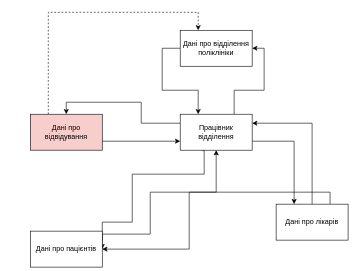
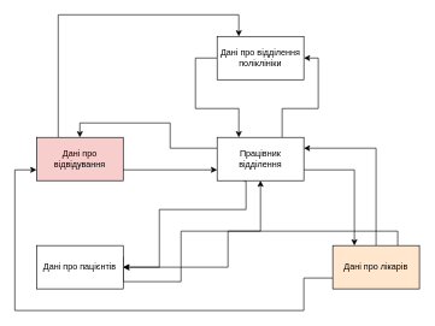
- <mxCell id="10" style="edgeStyle=orthogonalEdgeStyle;rounded=0;orthogonalLoop=1;jettySize=auto;html=1;exitX=0.25;exitY=0;exitDx=0;exitDy=0;entryX=0.25;entryY=0;entryDx=0;entryDy=0;dashed=1;" edge="1" parent="1" source="11" target="8"><mxGeometry relative="1" as="geometry"><mxPoint x="330" y="30" as="targetPoint" /><Array as="points"><mxPoint x="80" y="20" /><mxPoint x="330" y="20" /></Array></mxGeometry></mxCell>
+ <mxCell id="10" style="edgeStyle=orthogonalEdgeStyle;rounded=0;orthogonalLoop=1;jettySize=auto;html=1;exitX=0.25;exitY=0;exitDx=0;exitDy=0;entryX=0.25;entryY=0;entryDx=0;entryDy=0;" edge="1" parent="1" source="11" target="8"><mxGeometry relative="1" as="geometry"><mxPoint x="330" y="30" as="targetPoint" /><Array as="points"><mxPoint x="80" y="20" /><mxPoint x="330" y="20" /></Array></mxGeometry></mxCell>
- <mxCell id="17" value="Дані про лікарів" style="rounded=0;whiteSpace=wrap;html=1;" vertex="1" parent="1"><mxGeometry x="460" y="340" width="120" height="60" as="geometry" /></mxCell>
+ <mxCell id="17" value="Дані про лікарів" style="rounded=0;whiteSpace=wrap;html=1;fillColor=#ffe6cc;" vertex="1" parent="1"><mxGeometry x="460" y="340" width="120" height="60" as="geometry" /></mxCell>
- <mxCell id="13" value="Дані про пацієнтів" style="rounded=0;whiteSpace=wrap;html=1;" vertex="1" parent="1"><mxGeometry x="50" y="385" width="120" height="60" as="geometry" /></mxCell>
+ <mxCell id="13" value="Дані про пацієнтів" style="rounded=0;whiteSpace=wrap;html=1;" vertex="1" parent="1"><mxGeometry x="50" y="340" width="120" height="60" as="geometry" /></mxCell>
+ <mxCell id="14" style="edgeStyle=orthogonalEdgeStyle;rounded=0;orthogonalLoop=1;jettySize=auto;html=1;exitX=0;exitY=0.75;exitDx=0;exitDy=0;entryX=0;entryY=0.75;entryDx=0;entryDy=0;" edge="1" parent="1" source="17" target="11"><mxGeometry relative="1" as="geometry"><Array as="points"><mxPoint x="420" y="385" /><mxPoint x="420" y="430" /><mxPoint x="20" y="430" /><mxPoint x="20" y="235" /></Array></mxGeometry></mxCell>
